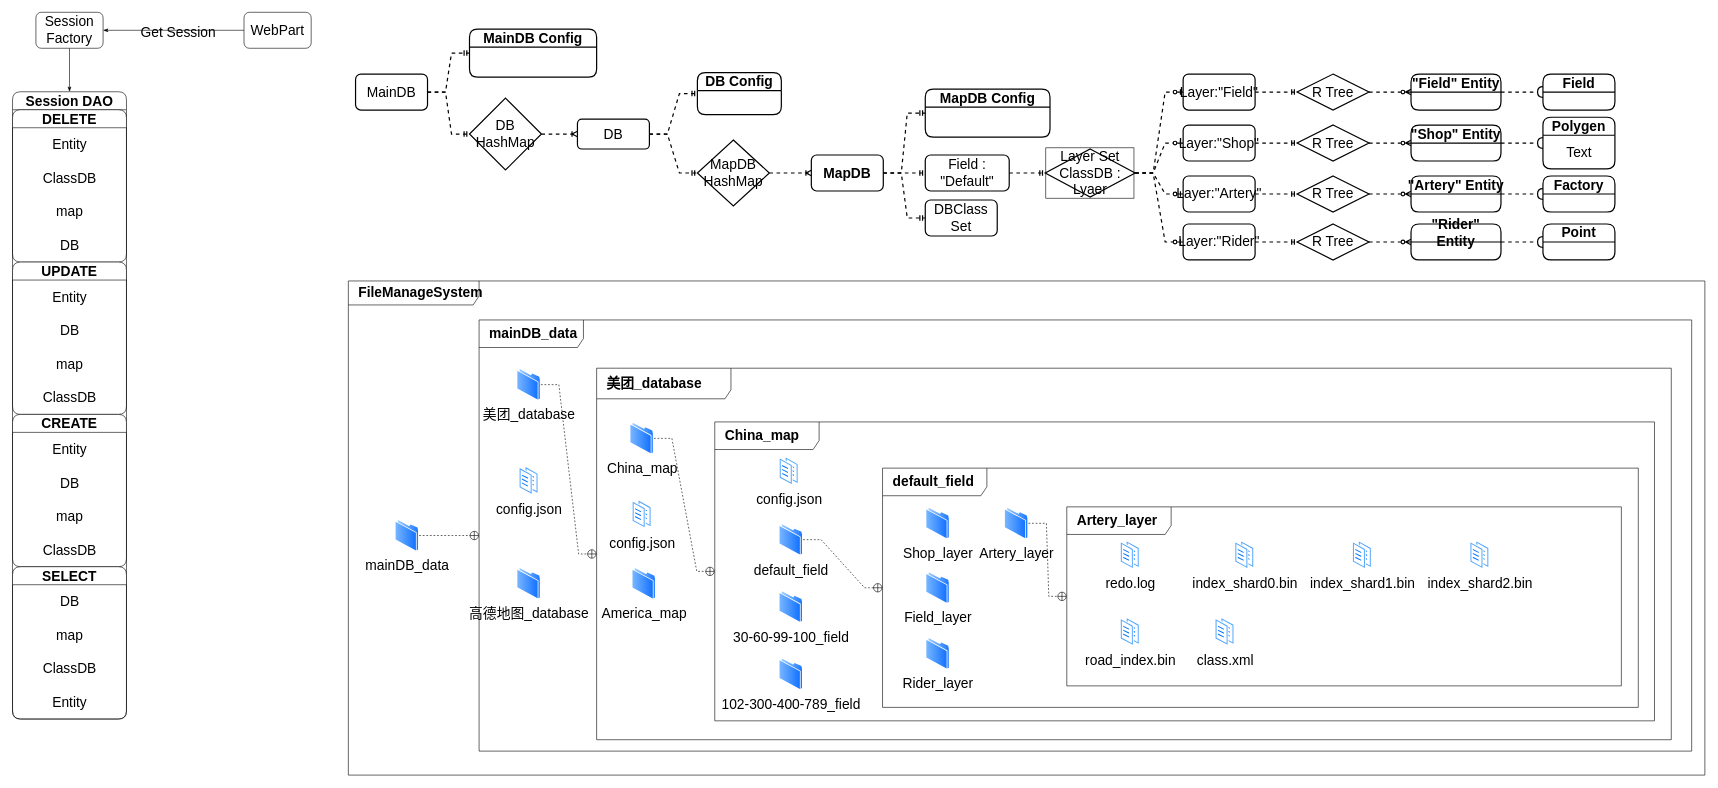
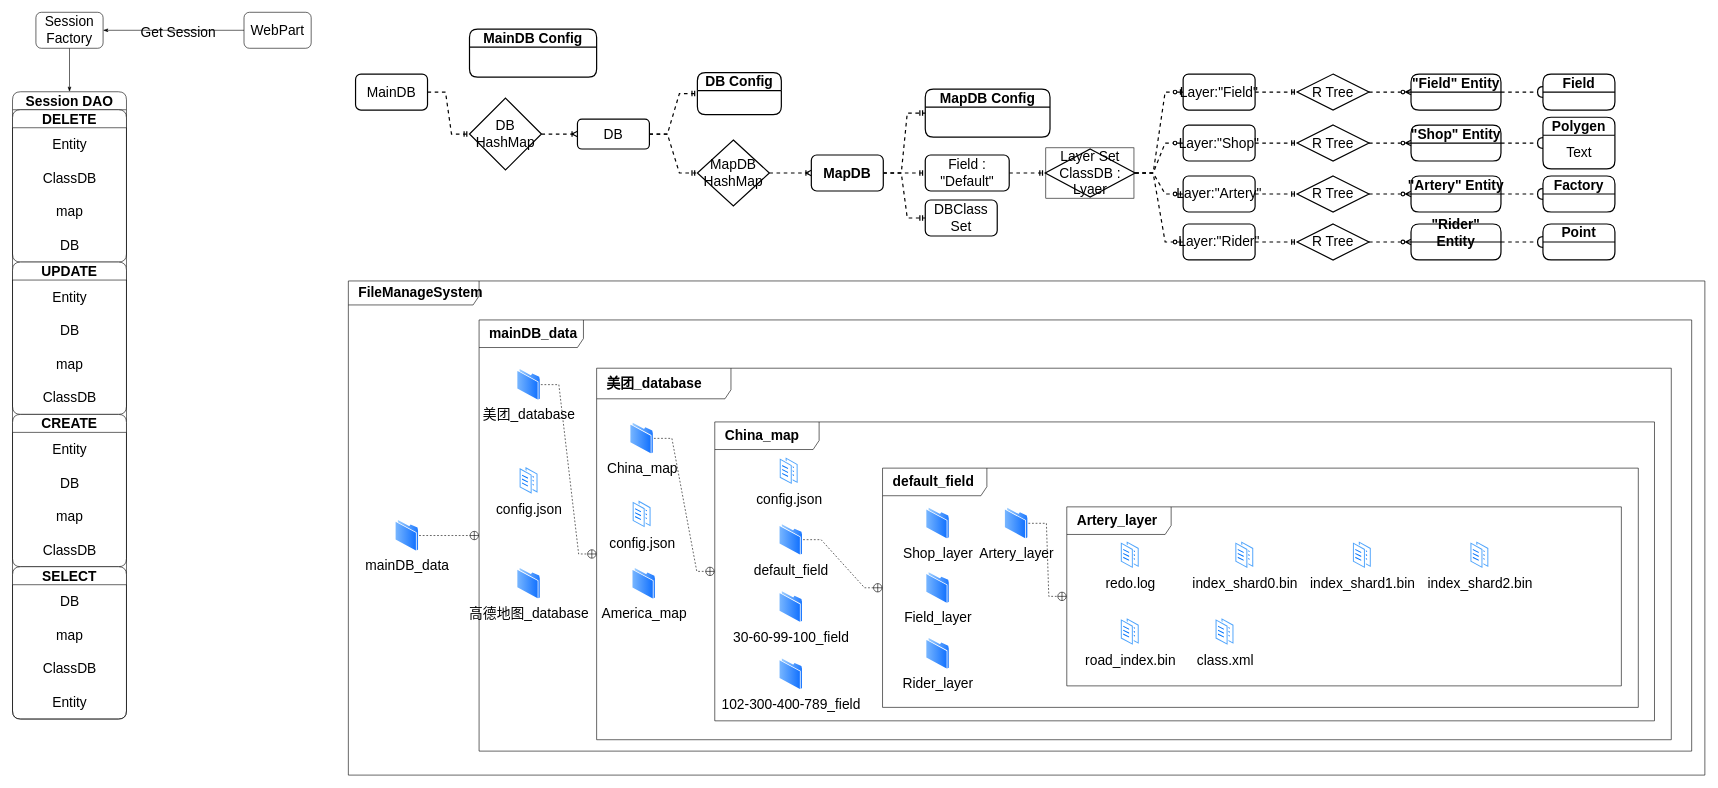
- <mxCell id="9" style="rounded=0;orthogonalLoop=1;jettySize=auto;html=1;dashed=1;fontSize=23;endArrow=ERmandOne;endFill=0;elbow=vertical;edgeStyle=entityRelationEdgeStyle;strokeWidth=2;labelBackgroundColor=none;" parent="1" source="10" target="8" edge="1"><mxGeometry relative="1" as="geometry" /></mxCell>
